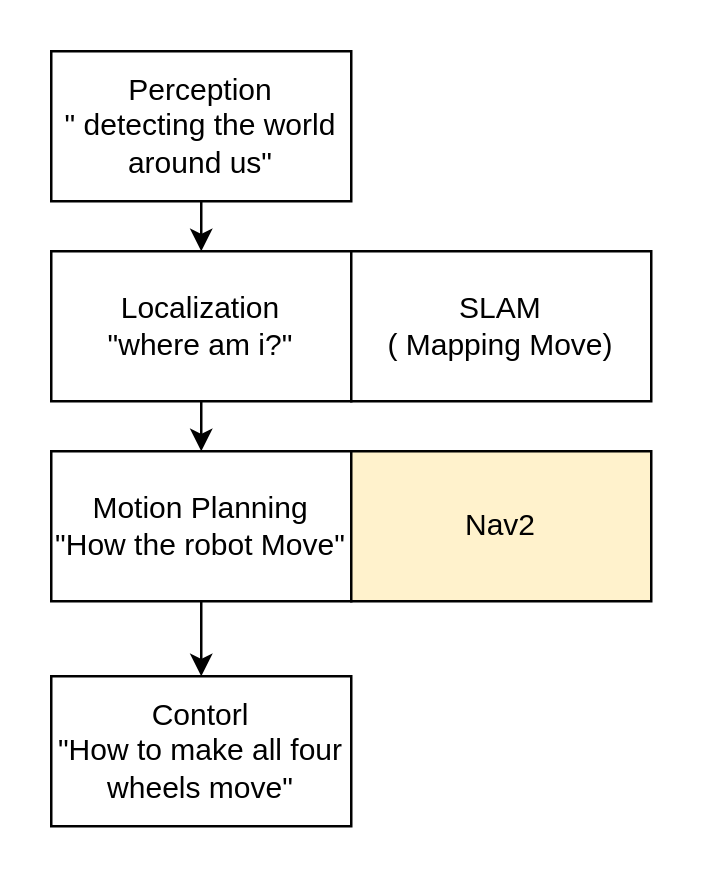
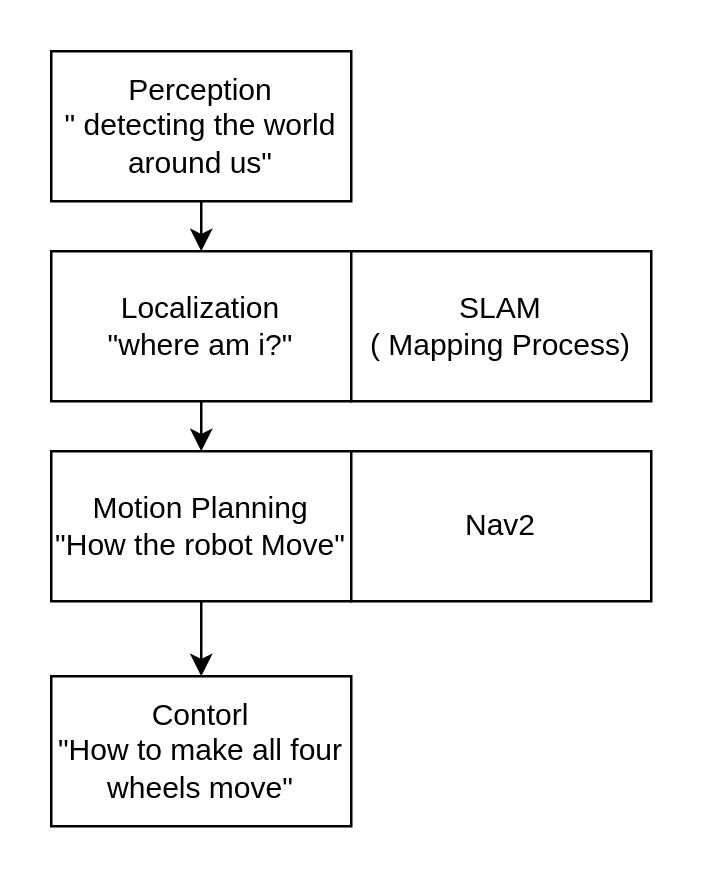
- <mxCell id="9" value="SLAM&lt;br&gt;( Mapping Move)" style="whiteSpace=wrap;html=1;" vertex="1" parent="1"><mxGeometry x="140" y="100" width="120" height="60" as="geometry" /></mxCell>
+ <mxCell id="9" value="SLAM&lt;br&gt;( Mapping Process)" style="whiteSpace=wrap;html=1;" vertex="1" parent="1"><mxGeometry x="140" y="100" width="120" height="60" as="geometry" /></mxCell>
- <mxCell id="10" value="Nav2" style="whiteSpace=wrap;html=1;fillColor=#fff2cc;" vertex="1" parent="1"><mxGeometry x="140" y="180" width="120" height="60" as="geometry" /></mxCell>
+ <mxCell id="10" value="Nav2" style="whiteSpace=wrap;html=1;" vertex="1" parent="1"><mxGeometry x="140" y="180" width="120" height="60" as="geometry" /></mxCell>
